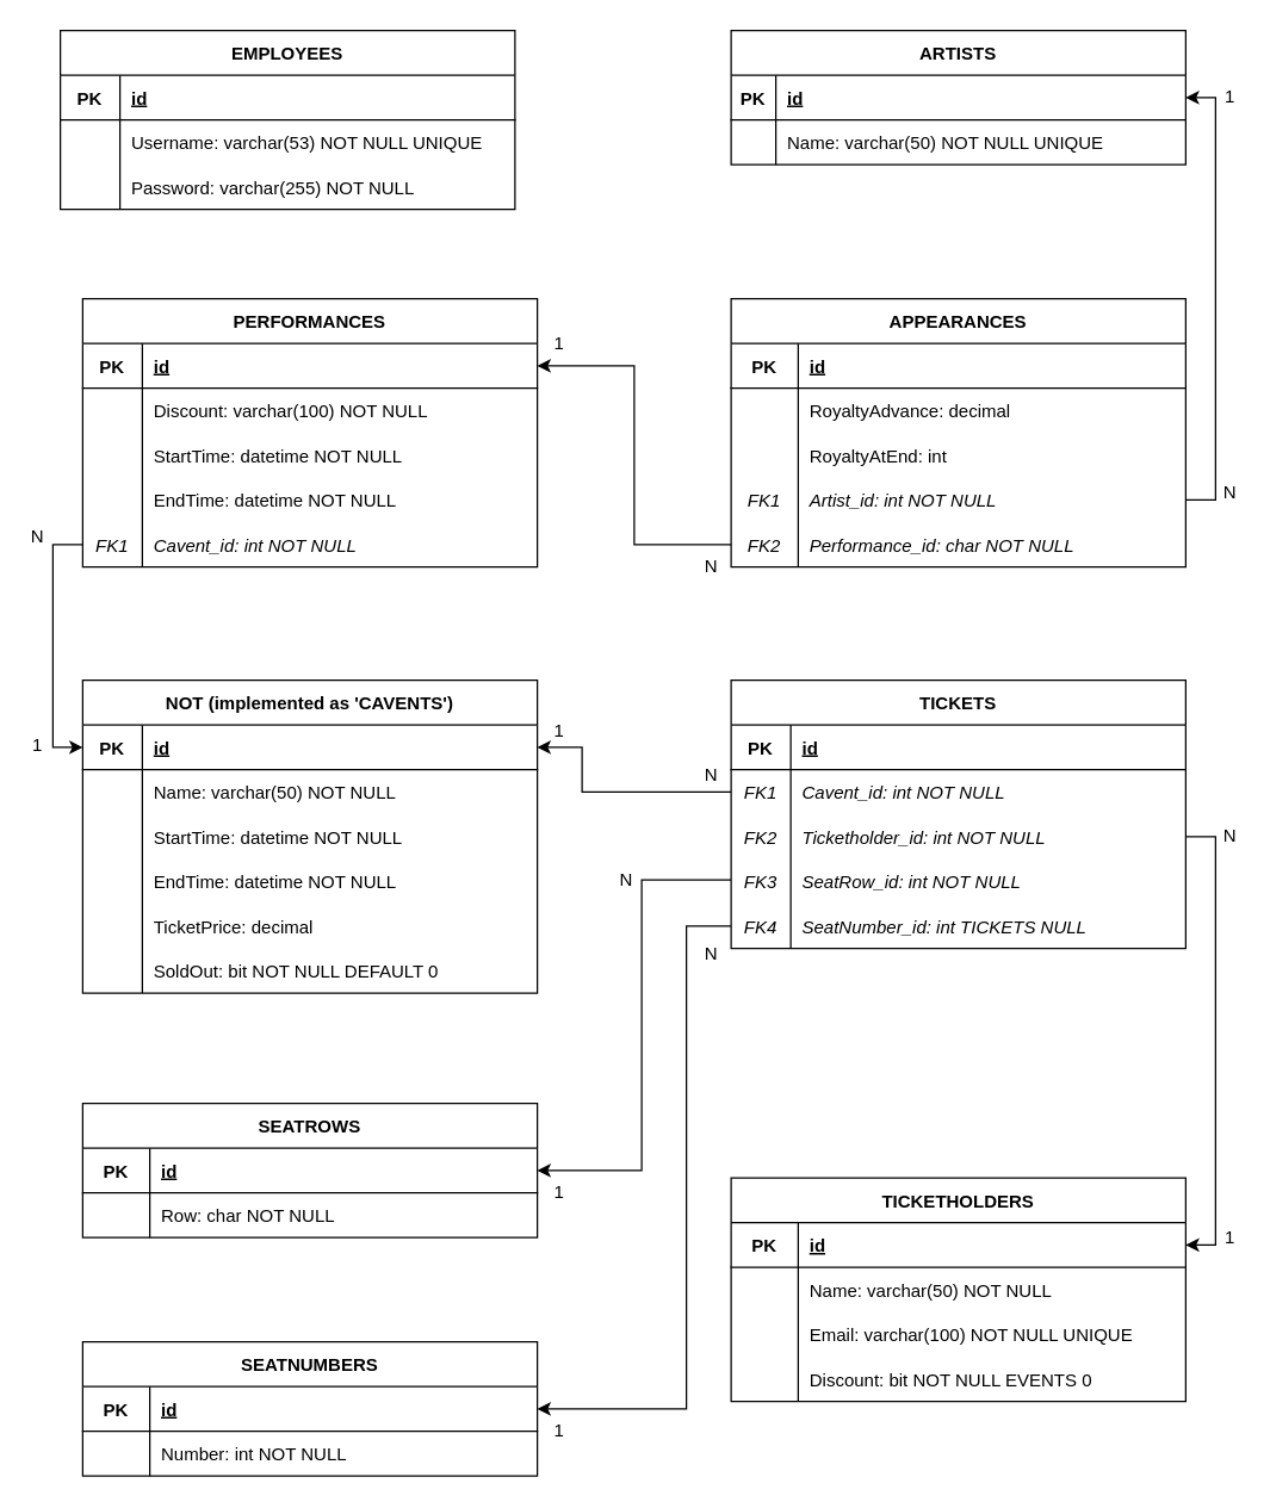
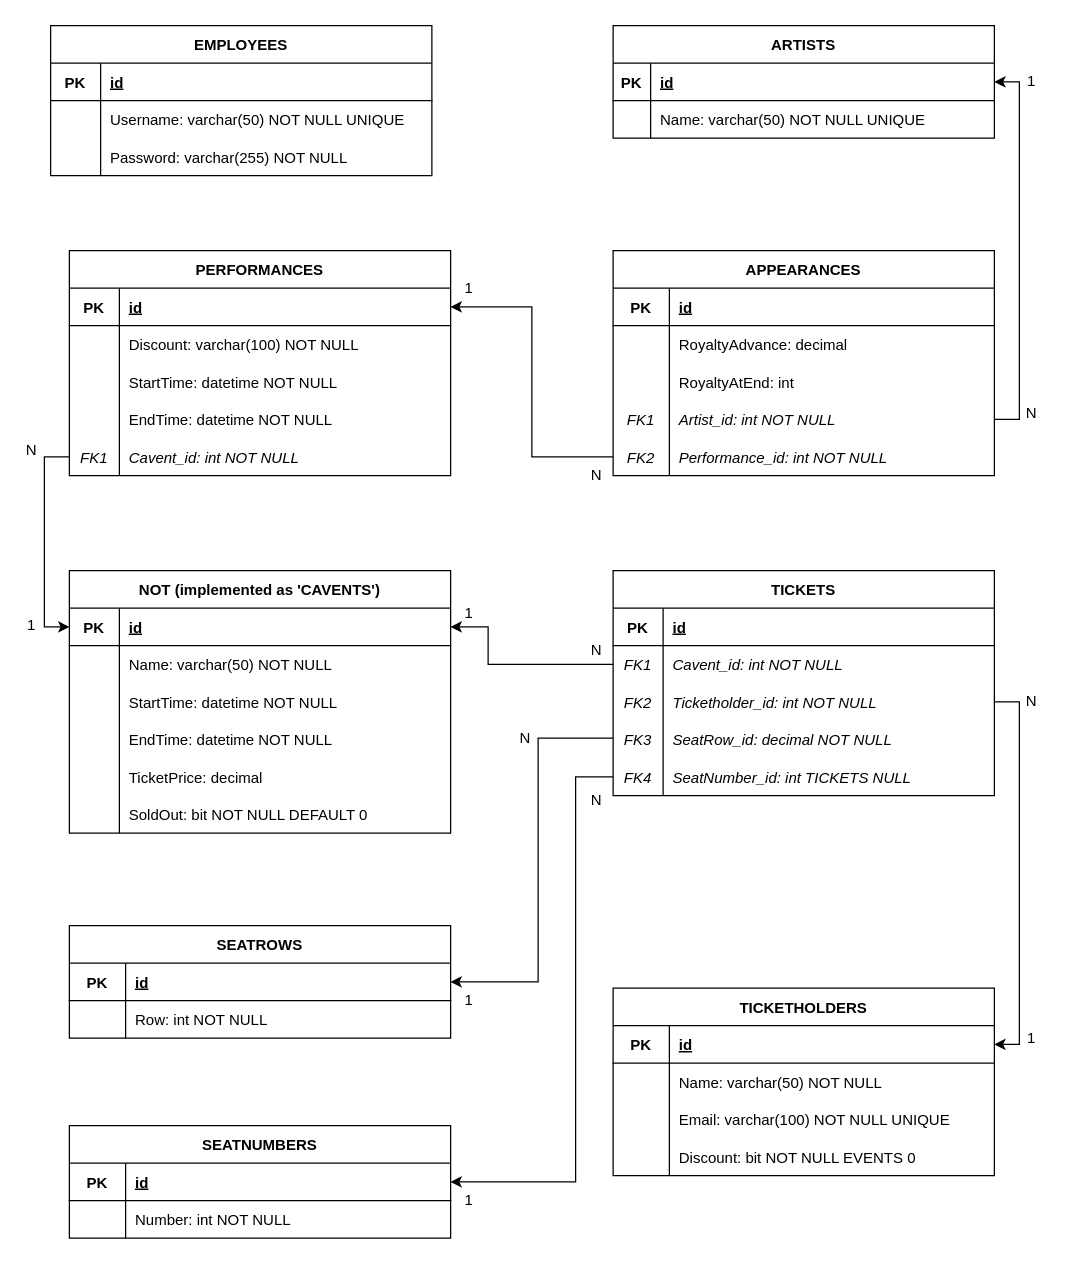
- <mxCell id="65" value="Username: varchar(53) NOT NULL UNIQUE" style="shape=partialRectangle;connectable=0;fillColor=none;top=0;left=0;bottom=0;right=0;align=left;spacingLeft=6;overflow=hidden;" vertex="1" parent="63"><mxGeometry x="40" width="265" height="30" as="geometry"><mxRectangle width="265" height="30" as="alternateBounds" /></mxGeometry></mxCell>
+ <mxCell id="65" value="Username: varchar(50) NOT NULL UNIQUE" style="shape=partialRectangle;connectable=0;fillColor=none;top=0;left=0;bottom=0;right=0;align=left;spacingLeft=6;overflow=hidden;" vertex="1" parent="63"><mxGeometry x="40" width="265" height="30" as="geometry"><mxRectangle width="265" height="30" as="alternateBounds" /></mxGeometry></mxCell>
- <mxCell id="53" value="Performance_id: char NOT NULL" style="shape=partialRectangle;connectable=0;fillColor=none;top=0;left=0;bottom=0;right=0;align=left;spacingLeft=6;overflow=hidden;fontStyle=2" parent="51" vertex="1"><mxGeometry x="45" width="260" height="30" as="geometry"><mxRectangle width="260" height="30" as="alternateBounds" /></mxGeometry></mxCell>
+ <mxCell id="53" value="Performance_id: int NOT NULL" style="shape=partialRectangle;connectable=0;fillColor=none;top=0;left=0;bottom=0;right=0;align=left;spacingLeft=6;overflow=hidden;fontStyle=2" parent="51" vertex="1"><mxGeometry x="45" width="260" height="30" as="geometry"><mxRectangle width="260" height="30" as="alternateBounds" /></mxGeometry></mxCell>
- <mxCell id="100" value="SeatRow_id: int NOT NULL" style="shape=partialRectangle;connectable=0;fillColor=none;top=0;left=0;bottom=0;right=0;align=left;spacingLeft=6;overflow=hidden;fontStyle=2" vertex="1" parent="98"><mxGeometry x="40" width="265" height="30" as="geometry"><mxRectangle width="265" height="30" as="alternateBounds" /></mxGeometry></mxCell>
+ <mxCell id="100" value="SeatRow_id: decimal NOT NULL" style="shape=partialRectangle;connectable=0;fillColor=none;top=0;left=0;bottom=0;right=0;align=left;spacingLeft=6;overflow=hidden;fontStyle=2" vertex="1" parent="98"><mxGeometry x="40" width="265" height="30" as="geometry"><mxRectangle width="265" height="30" as="alternateBounds" /></mxGeometry></mxCell>
- <mxCell id="110" value="Row: char NOT NULL" style="shape=partialRectangle;connectable=0;fillColor=none;top=0;left=0;bottom=0;right=0;align=left;spacingLeft=6;overflow=hidden;" vertex="1" parent="108"><mxGeometry x="45" width="260" height="30" as="geometry"><mxRectangle width="260" height="30" as="alternateBounds" /></mxGeometry></mxCell>
+ <mxCell id="110" value="Row: int NOT NULL" style="shape=partialRectangle;connectable=0;fillColor=none;top=0;left=0;bottom=0;right=0;align=left;spacingLeft=6;overflow=hidden;" vertex="1" parent="108"><mxGeometry x="45" width="260" height="30" as="geometry"><mxRectangle width="260" height="30" as="alternateBounds" /></mxGeometry></mxCell>
